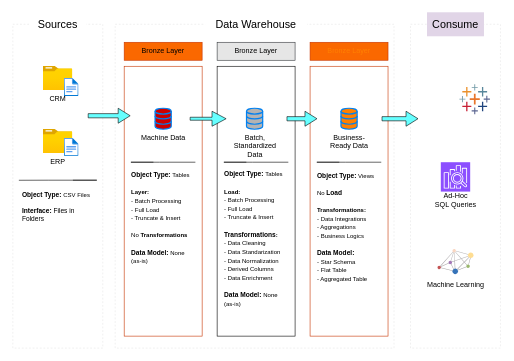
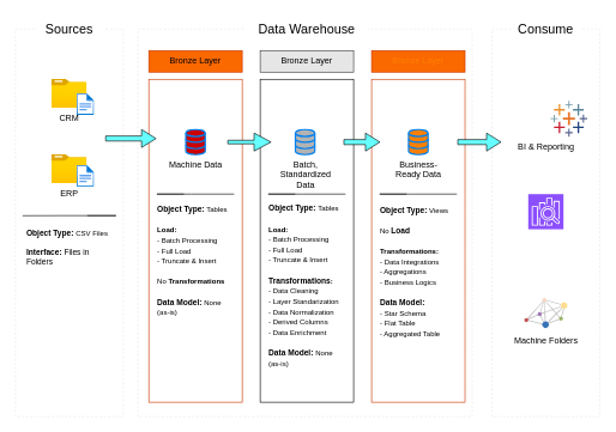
- <mxCell id="7" value="Consume" style="rounded=0;whiteSpace=wrap;html=1;fontSize=18;labelBackgroundColor=none;textShadow=0;strokeColor=none;fillColor=#e1d5e7;" vertex="1" parent="1"><mxGeometry x="711" y="20" width="95" height="40" as="geometry" /></mxCell>
+ <mxCell id="7" value="Consume" style="rounded=0;whiteSpace=wrap;html=1;fontSize=18;labelBackgroundColor=none;textShadow=0;strokeColor=none;" vertex="1" parent="1"><mxGeometry x="711" y="20" width="95" height="40" as="geometry" /></mxCell>
+ <mxCell id="37" value="BI &amp;amp; Reporting" style="text;html=1;align=center;verticalAlign=middle;whiteSpace=wrap;rounded=0;" vertex="1" parent="1"><mxGeometry x="708.5" y="190" width="100" height="30" as="geometry" /></mxCell>
- <mxCell id="38" value="Ad-Hoc&lt;div&gt;SQL Queries&lt;/div&gt;" style="text;html=1;align=center;verticalAlign=middle;whiteSpace=wrap;rounded=0;" vertex="1" parent="1"><mxGeometry x="708.5" y="319" width="100" height="30" as="geometry" /></mxCell>
- <mxCell id="28" value="&lt;div&gt;&lt;span style=&quot;background-color: transparent; color: light-dark(rgb(0, 0, 0), rgb(255, 255, 255));&quot;&gt;&lt;font style=&quot;&quot;&gt;&lt;b style=&quot;&quot;&gt;&lt;font style=&quot;font-size: 11px;&quot;&gt;Object Type:&lt;/font&gt;&lt;/b&gt;&lt;span style=&quot;font-size: 10px;&quot;&gt;&amp;nbsp;Tables&lt;/span&gt;&lt;/font&gt;&lt;/span&gt;&lt;/div&gt;&lt;div&gt;&lt;span style=&quot;background-color: transparent; color: light-dark(rgb(0, 0, 0), rgb(255, 255, 255));&quot;&gt;&lt;font style=&quot;font-size: 10px;&quot;&gt;&lt;br&gt;&lt;/font&gt;&lt;/span&gt;&lt;/div&gt;&lt;div&gt;&lt;span style=&quot;background-color: transparent; color: light-dark(rgb(0, 0, 0), rgb(255, 255, 255));&quot;&gt;&lt;font style=&quot;font-size: 10px;&quot;&gt;&lt;b&gt;Layer:&amp;nbsp;&lt;/b&gt;&lt;/font&gt;&lt;/span&gt;&lt;/div&gt;&lt;font style=&quot;font-size: 10px;&quot;&gt;&lt;span style=&quot;background-color: transparent; color: light-dark(rgb(0, 0, 0), rgb(255, 255, 255));&quot;&gt;- Batch Processing&lt;/span&gt;&lt;br&gt;&lt;span style=&quot;background-color: transparent; color: light-dark(rgb(0, 0, 0), rgb(255, 255, 255));&quot;&gt;- Full Load&lt;/span&gt;&lt;br&gt;&lt;/font&gt;&lt;div&gt;&lt;span style=&quot;background-color: transparent; color: light-dark(rgb(0, 0, 0), rgb(255, 255, 255));&quot;&gt;&lt;font style=&quot;font-size: 10px;&quot;&gt;- Truncate &amp;amp; Insert&lt;/font&gt;&lt;/span&gt;&lt;/div&gt;&lt;div&gt;&lt;b style=&quot;background-color: transparent; color: light-dark(rgb(0, 0, 0), rgb(255, 255, 255));&quot;&gt;&lt;font style=&quot;font-size: 10px;&quot;&gt;&lt;br&gt;&lt;/font&gt;&lt;/b&gt;&lt;/div&gt;&lt;div&gt;&lt;span style=&quot;background-color: transparent; color: light-dark(rgb(0, 0, 0), rgb(255, 255, 255));&quot;&gt;&lt;font style=&quot;font-size: 10px;&quot;&gt;No &lt;b&gt;Transformations&lt;/b&gt;&lt;/font&gt;&lt;/span&gt;&lt;/div&gt;&lt;div&gt;&lt;br&gt;&lt;/div&gt;&lt;div&gt;&lt;font style=&quot;font-size: 11px;&quot;&gt;&lt;b style=&quot;&quot;&gt;Data Model:&lt;/b&gt; &lt;/font&gt;&lt;font style=&quot;font-size: 10px;&quot;&gt;None (as-is)&lt;/font&gt;&lt;/div&gt;&lt;div&gt;&lt;b style=&quot;background-color: transparent; color: light-dark(rgb(0, 0, 0), rgb(255, 255, 255));&quot;&gt;&lt;font style=&quot;font-size: 8px;&quot;&gt;&lt;br&gt;&lt;/font&gt;&lt;/b&gt;&lt;/div&gt;" style="text;html=1;align=left;verticalAlign=middle;whiteSpace=wrap;rounded=0;" vertex="1" parent="1"><mxGeometry x="216" y="280" width="110" height="180" as="geometry" /></mxCell>
+ <mxCell id="28" value="&lt;div&gt;&lt;span style=&quot;background-color: transparent; color: light-dark(rgb(0, 0, 0), rgb(255, 255, 255));&quot;&gt;&lt;font style=&quot;&quot;&gt;&lt;b style=&quot;&quot;&gt;&lt;font style=&quot;font-size: 11px;&quot;&gt;Object Type:&lt;/font&gt;&lt;/b&gt;&lt;span style=&quot;font-size: 10px;&quot;&gt;&amp;nbsp;Tables&lt;/span&gt;&lt;/font&gt;&lt;/span&gt;&lt;/div&gt;&lt;div&gt;&lt;span style=&quot;background-color: transparent; color: light-dark(rgb(0, 0, 0), rgb(255, 255, 255));&quot;&gt;&lt;font style=&quot;font-size: 10px;&quot;&gt;&lt;br&gt;&lt;/font&gt;&lt;/span&gt;&lt;/div&gt;&lt;div&gt;&lt;span style=&quot;background-color: transparent; color: light-dark(rgb(0, 0, 0), rgb(255, 255, 255));&quot;&gt;&lt;font style=&quot;font-size: 10px;&quot;&gt;&lt;b&gt;Load:&amp;nbsp;&lt;/b&gt;&lt;/font&gt;&lt;/span&gt;&lt;/div&gt;&lt;font style=&quot;font-size: 10px;&quot;&gt;&lt;span style=&quot;background-color: transparent; color: light-dark(rgb(0, 0, 0), rgb(255, 255, 255));&quot;&gt;- Batch Processing&lt;/span&gt;&lt;br&gt;&lt;span style=&quot;background-color: transparent; color: light-dark(rgb(0, 0, 0), rgb(255, 255, 255));&quot;&gt;- Full Load&lt;/span&gt;&lt;br&gt;&lt;/font&gt;&lt;div&gt;&lt;span style=&quot;background-color: transparent; color: light-dark(rgb(0, 0, 0), rgb(255, 255, 255));&quot;&gt;&lt;font style=&quot;font-size: 10px;&quot;&gt;- Truncate &amp;amp; Insert&lt;/font&gt;&lt;/span&gt;&lt;/div&gt;&lt;div&gt;&lt;b style=&quot;background-color: transparent; color: light-dark(rgb(0, 0, 0), rgb(255, 255, 255));&quot;&gt;&lt;font style=&quot;font-size: 10px;&quot;&gt;&lt;br&gt;&lt;/font&gt;&lt;/b&gt;&lt;/div&gt;&lt;div&gt;&lt;span style=&quot;background-color: transparent; color: light-dark(rgb(0, 0, 0), rgb(255, 255, 255));&quot;&gt;&lt;font style=&quot;font-size: 10px;&quot;&gt;No &lt;b&gt;Transformations&lt;/b&gt;&lt;/font&gt;&lt;/span&gt;&lt;/div&gt;&lt;div&gt;&lt;br&gt;&lt;/div&gt;&lt;div&gt;&lt;font style=&quot;font-size: 11px;&quot;&gt;&lt;b style=&quot;&quot;&gt;Data Model:&lt;/b&gt; &lt;/font&gt;&lt;font style=&quot;font-size: 10px;&quot;&gt;None (as-is)&lt;/font&gt;&lt;/div&gt;&lt;div&gt;&lt;b style=&quot;background-color: transparent; color: light-dark(rgb(0, 0, 0), rgb(255, 255, 255));&quot;&gt;&lt;font style=&quot;font-size: 8px;&quot;&gt;&lt;br&gt;&lt;/font&gt;&lt;/b&gt;&lt;/div&gt;" style="text;html=1;align=left;verticalAlign=middle;whiteSpace=wrap;rounded=0;" vertex="1" parent="1"><mxGeometry x="216" y="280" width="110" height="180" as="geometry" /></mxCell>
- <mxCell id="31" value="&lt;div&gt;&lt;span style=&quot;background-color: transparent; color: light-dark(rgb(0, 0, 0), rgb(255, 255, 255));&quot;&gt;&lt;font style=&quot;&quot;&gt;&lt;b style=&quot;&quot;&gt;&lt;font style=&quot;font-size: 11px;&quot;&gt;Object Type:&lt;/font&gt;&lt;/b&gt;&lt;span style=&quot;font-size: 10px;&quot;&gt;&amp;nbsp;Tables&lt;/span&gt;&lt;/font&gt;&lt;/span&gt;&lt;/div&gt;&lt;div&gt;&lt;span style=&quot;background-color: transparent; color: light-dark(rgb(0, 0, 0), rgb(255, 255, 255));&quot;&gt;&lt;font style=&quot;font-size: 10px;&quot;&gt;&lt;br&gt;&lt;/font&gt;&lt;/span&gt;&lt;/div&gt;&lt;div&gt;&lt;span style=&quot;background-color: transparent; color: light-dark(rgb(0, 0, 0), rgb(255, 255, 255));&quot;&gt;&lt;font style=&quot;font-size: 10px;&quot;&gt;&lt;b&gt;Load:&amp;nbsp;&lt;/b&gt;&lt;/font&gt;&lt;/span&gt;&lt;/div&gt;&lt;font style=&quot;font-size: 10px;&quot;&gt;&lt;span style=&quot;background-color: transparent; color: light-dark(rgb(0, 0, 0), rgb(255, 255, 255));&quot;&gt;- Batch Processing&lt;/span&gt;&lt;br&gt;&lt;span style=&quot;background-color: transparent; color: light-dark(rgb(0, 0, 0), rgb(255, 255, 255));&quot;&gt;- Full Load&lt;/span&gt;&lt;br&gt;&lt;span style=&quot;background-color: transparent; color: light-dark(rgb(0, 0, 0), rgb(255, 255, 255));&quot;&gt;- Truncate &amp;amp; Insert&lt;/span&gt;&lt;br&gt;&lt;/font&gt;&lt;div&gt;&lt;b style=&quot;font-size: 10px; background-color: transparent; color: light-dark(rgb(0, 0, 0), rgb(255, 255, 255));&quot;&gt;&lt;br&gt;&lt;/b&gt;&lt;/div&gt;&lt;div&gt;&lt;b style=&quot;background-color: transparent; color: light-dark(rgb(0, 0, 0), rgb(255, 255, 255));&quot;&gt;&lt;font style=&quot;font-size: 11px;&quot;&gt;Transformations&lt;/font&gt;&lt;/b&gt;&lt;b style=&quot;font-size: 10px; background-color: transparent; color: light-dark(rgb(0, 0, 0), rgb(255, 255, 255));&quot;&gt;:&lt;/b&gt;&lt;/div&gt;&lt;div&gt;&lt;span style=&quot;font-size: 10px; background-color: transparent; color: light-dark(rgb(0, 0, 0), rgb(255, 255, 255));&quot;&gt;- Data Cleaning&lt;/span&gt;&lt;/div&gt;&lt;div&gt;&lt;span style=&quot;font-size: 10px; background-color: transparent; color: light-dark(rgb(0, 0, 0), rgb(255, 255, 255));&quot;&gt;- Data Standarization&lt;/span&gt;&lt;/div&gt;&lt;div&gt;&lt;span style=&quot;font-size: 10px; background-color: transparent; color: light-dark(rgb(0, 0, 0), rgb(255, 255, 255));&quot;&gt;- Data Normalization&lt;/span&gt;&lt;/div&gt;&lt;div&gt;&lt;span style=&quot;font-size: 10px; background-color: transparent; color: light-dark(rgb(0, 0, 0), rgb(255, 255, 255));&quot;&gt;- Derived Columns&lt;/span&gt;&lt;/div&gt;&lt;div&gt;&lt;span style=&quot;font-size: 10px; background-color: transparent; color: light-dark(rgb(0, 0, 0), rgb(255, 255, 255));&quot;&gt;- Data Enrichment&lt;/span&gt;&lt;/div&gt;&lt;div&gt;&lt;br&gt;&lt;/div&gt;&lt;div&gt;&lt;font style=&quot;font-size: 11px;&quot;&gt;&lt;b style=&quot;&quot;&gt;Data Model:&lt;/b&gt; &lt;/font&gt;&lt;font style=&quot;font-size: 10px;&quot;&gt;None (as-is)&lt;/font&gt;&lt;/div&gt;&lt;div&gt;&lt;b style=&quot;background-color: transparent; color: light-dark(rgb(0, 0, 0), rgb(255, 255, 255));&quot;&gt;&lt;font style=&quot;font-size: 8px;&quot;&gt;&lt;br&gt;&lt;/font&gt;&lt;/b&gt;&lt;/div&gt;" style="text;html=1;align=left;verticalAlign=middle;whiteSpace=wrap;rounded=0;" vertex="1" parent="1"><mxGeometry x="371" y="280" width="110" height="250" as="geometry" /></mxCell>
+ <mxCell id="31" value="&lt;div&gt;&lt;span style=&quot;background-color: transparent; color: light-dark(rgb(0, 0, 0), rgb(255, 255, 255));&quot;&gt;&lt;font style=&quot;&quot;&gt;&lt;b style=&quot;&quot;&gt;&lt;font style=&quot;font-size: 11px;&quot;&gt;Object Type:&lt;/font&gt;&lt;/b&gt;&lt;span style=&quot;font-size: 10px;&quot;&gt;&amp;nbsp;Tables&lt;/span&gt;&lt;/font&gt;&lt;/span&gt;&lt;/div&gt;&lt;div&gt;&lt;span style=&quot;background-color: transparent; color: light-dark(rgb(0, 0, 0), rgb(255, 255, 255));&quot;&gt;&lt;font style=&quot;font-size: 10px;&quot;&gt;&lt;br&gt;&lt;/font&gt;&lt;/span&gt;&lt;/div&gt;&lt;div&gt;&lt;span style=&quot;background-color: transparent; color: light-dark(rgb(0, 0, 0), rgb(255, 255, 255));&quot;&gt;&lt;font style=&quot;font-size: 10px;&quot;&gt;&lt;b&gt;Load:&amp;nbsp;&lt;/b&gt;&lt;/font&gt;&lt;/span&gt;&lt;/div&gt;&lt;font style=&quot;font-size: 10px;&quot;&gt;&lt;span style=&quot;background-color: transparent; color: light-dark(rgb(0, 0, 0), rgb(255, 255, 255));&quot;&gt;- Batch Processing&lt;/span&gt;&lt;br&gt;&lt;span style=&quot;background-color: transparent; color: light-dark(rgb(0, 0, 0), rgb(255, 255, 255));&quot;&gt;- Full Load&lt;/span&gt;&lt;br&gt;&lt;span style=&quot;background-color: transparent; color: light-dark(rgb(0, 0, 0), rgb(255, 255, 255));&quot;&gt;- Truncate &amp;amp; Insert&lt;/span&gt;&lt;br&gt;&lt;/font&gt;&lt;div&gt;&lt;b style=&quot;font-size: 10px; background-color: transparent; color: light-dark(rgb(0, 0, 0), rgb(255, 255, 255));&quot;&gt;&lt;br&gt;&lt;/b&gt;&lt;/div&gt;&lt;div&gt;&lt;b style=&quot;background-color: transparent; color: light-dark(rgb(0, 0, 0), rgb(255, 255, 255));&quot;&gt;&lt;font style=&quot;font-size: 11px;&quot;&gt;Transformations&lt;/font&gt;&lt;/b&gt;&lt;b style=&quot;font-size: 10px; background-color: transparent; color: light-dark(rgb(0, 0, 0), rgb(255, 255, 255));&quot;&gt;:&lt;/b&gt;&lt;/div&gt;&lt;div&gt;&lt;span style=&quot;font-size: 10px; background-color: transparent; color: light-dark(rgb(0, 0, 0), rgb(255, 255, 255));&quot;&gt;- Data Cleaning&lt;/span&gt;&lt;/div&gt;&lt;div&gt;&lt;span style=&quot;font-size: 10px; background-color: transparent; color: light-dark(rgb(0, 0, 0), rgb(255, 255, 255));&quot;&gt;- Layer Standarization&lt;/span&gt;&lt;/div&gt;&lt;div&gt;&lt;span style=&quot;font-size: 10px; background-color: transparent; color: light-dark(rgb(0, 0, 0), rgb(255, 255, 255));&quot;&gt;- Data Normalization&lt;/span&gt;&lt;/div&gt;&lt;div&gt;&lt;span style=&quot;font-size: 10px; background-color: transparent; color: light-dark(rgb(0, 0, 0), rgb(255, 255, 255));&quot;&gt;- Derived Columns&lt;/span&gt;&lt;/div&gt;&lt;div&gt;&lt;span style=&quot;font-size: 10px; background-color: transparent; color: light-dark(rgb(0, 0, 0), rgb(255, 255, 255));&quot;&gt;- Data Enrichment&lt;/span&gt;&lt;/div&gt;&lt;div&gt;&lt;br&gt;&lt;/div&gt;&lt;div&gt;&lt;font style=&quot;font-size: 11px;&quot;&gt;&lt;b style=&quot;&quot;&gt;Data Model:&lt;/b&gt; &lt;/font&gt;&lt;font style=&quot;font-size: 10px;&quot;&gt;None (as-is)&lt;/font&gt;&lt;/div&gt;&lt;div&gt;&lt;b style=&quot;background-color: transparent; color: light-dark(rgb(0, 0, 0), rgb(255, 255, 255));&quot;&gt;&lt;font style=&quot;font-size: 8px;&quot;&gt;&lt;br&gt;&lt;/font&gt;&lt;/b&gt;&lt;/div&gt;" style="text;html=1;align=left;verticalAlign=middle;whiteSpace=wrap;rounded=0;" vertex="1" parent="1"><mxGeometry x="371" y="280" width="110" height="250" as="geometry" /></mxCell>
- <mxCell id="39" value="Machine Learning" style="text;html=1;align=center;verticalAlign=middle;whiteSpace=wrap;rounded=0;" vertex="1" parent="1"><mxGeometry x="708.5" y="460" width="100" height="30" as="geometry" /></mxCell>
+ <mxCell id="39" value="Machine Folders" style="text;html=1;align=center;verticalAlign=middle;whiteSpace=wrap;rounded=0;" vertex="1" parent="1"><mxGeometry x="708.5" y="460" width="100" height="30" as="geometry" /></mxCell>
